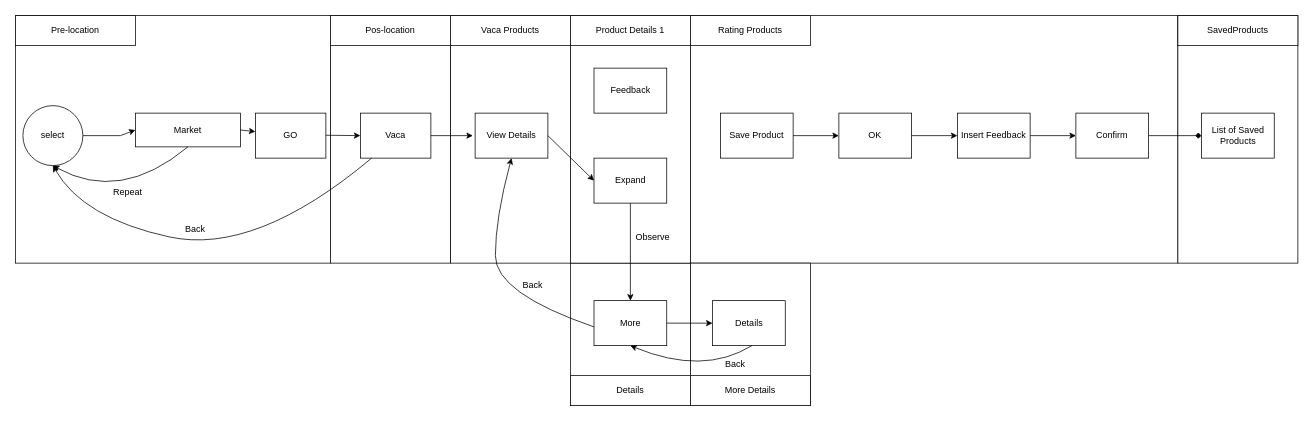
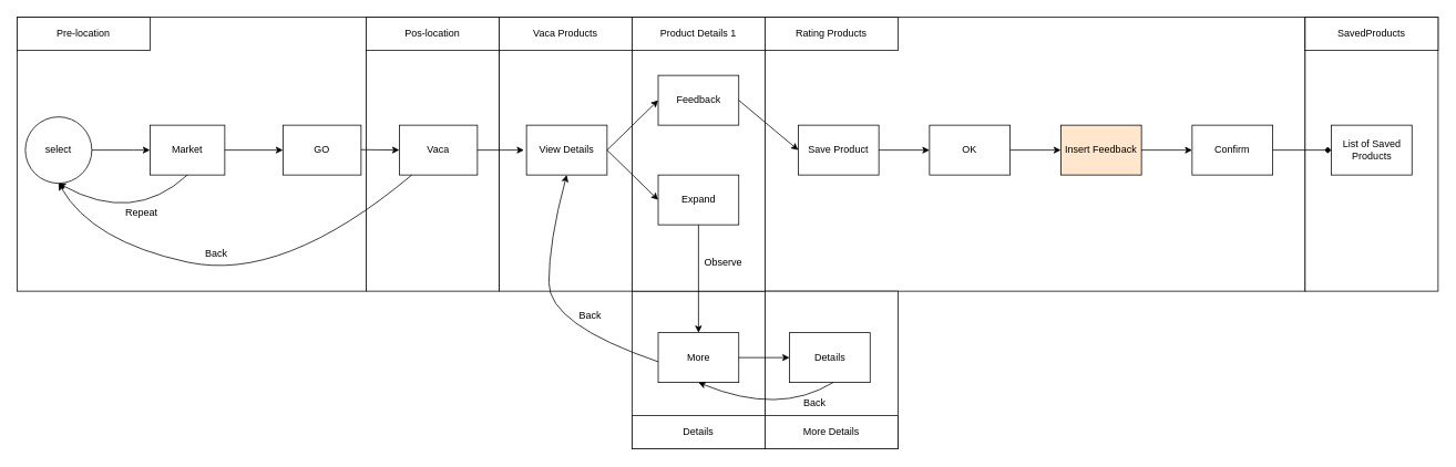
+ <mxCell id="26" value="" style="endArrow=classic;html=1;rounded=0;exitX=1;exitY=0.5;exitDx=0;exitDy=0;entryX=0;entryY=0.5;entryDx=0;entryDy=0;" edge="1" parent="1" source="21" target="27"><mxGeometry width="50" height="50" relative="1" as="geometry"><mxPoint x="584" y="190" as="sourcePoint" /><mxPoint x="640" y="190" as="targetPoint" /><Array as="points" /></mxGeometry></mxCell>
+ <mxCell id="36" value="" style="endArrow=classic;html=1;rounded=0;exitX=1;exitY=0.5;exitDx=0;exitDy=0;entryX=0;entryY=0.5;entryDx=0;entryDy=0;" edge="1" parent="1" target="37" source="27"><mxGeometry width="50" height="50" relative="1" as="geometry"><mxPoint x="888.5" y="180" as="sourcePoint" /><mxPoint x="798.5" y="190" as="targetPoint" /><Array as="points" /></mxGeometry></mxCell>
- <mxCell id="10" value="Market" style="rounded=0;whiteSpace=wrap;html=1;" vertex="1" parent="1"><mxGeometry x="180" y="150" width="140" height="45" as="geometry" /></mxCell>
+ <mxCell id="10" value="Market" style="rounded=0;whiteSpace=wrap;html=1;" vertex="1" parent="1"><mxGeometry x="180" y="150" width="90" height="60" as="geometry" /></mxCell>
- <mxCell id="41" value="Insert Feedback" style="rounded=0;whiteSpace=wrap;html=1;" vertex="1" parent="1"><mxGeometry x="1276" y="150" width="97" height="60" as="geometry" /></mxCell>
+ <mxCell id="41" value="Insert Feedback" style="rounded=0;whiteSpace=wrap;html=1;fillColor=#ffe6cc;" vertex="1" parent="1"><mxGeometry x="1276" y="150" width="97" height="60" as="geometry" /></mxCell>
